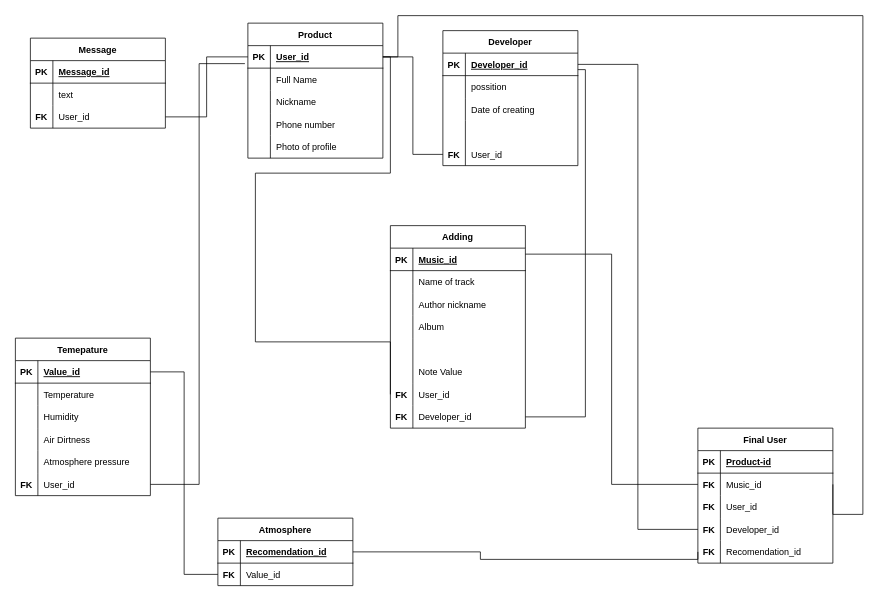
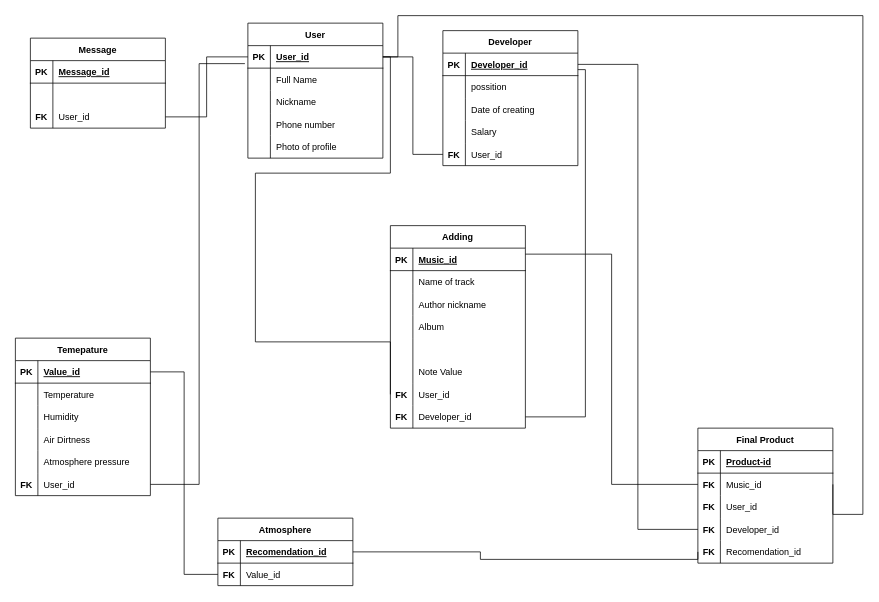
- <mxCell id="12" value="Product" style="shape=table;startSize=30;container=1;collapsible=1;childLayout=tableLayout;fixedRows=1;rowLines=0;fontStyle=1;align=center;resizeLast=1;" parent="1" vertex="1"><mxGeometry x="330" y="30" width="180" height="180" as="geometry"><mxRectangle x="440" y="-770" width="70" height="30" as="alternateBounds" /></mxGeometry></mxCell>
+ <mxCell id="12" value="User" style="shape=table;startSize=30;container=1;collapsible=1;childLayout=tableLayout;fixedRows=1;rowLines=0;fontStyle=1;align=center;resizeLast=1;" parent="1" vertex="1"><mxGeometry x="330" y="30" width="180" height="180" as="geometry"><mxRectangle x="440" y="-770" width="70" height="30" as="alternateBounds" /></mxGeometry></mxCell>
- <mxCell id="8" value="text" style="shape=partialRectangle;connectable=0;fillColor=none;top=0;left=0;bottom=0;right=0;align=left;spacingLeft=6;overflow=hidden;" parent="6" vertex="1"><mxGeometry x="30" width="150" height="30" as="geometry"><mxRectangle width="150" height="30" as="alternateBounds" /></mxGeometry></mxCell>
+ <mxCell id="40" value="Salary" style="shape=partialRectangle;connectable=0;fillColor=none;top=0;left=0;bottom=0;right=0;align=left;spacingLeft=6;overflow=hidden;" parent="38" vertex="1"><mxGeometry x="30" width="150" height="30" as="geometry"><mxRectangle width="150" height="30" as="alternateBounds" /></mxGeometry></mxCell>
- <mxCell id="100" value="Final User" style="shape=table;startSize=30;container=1;collapsible=1;childLayout=tableLayout;fixedRows=1;rowLines=0;fontStyle=1;align=center;resizeLast=1;" parent="1" vertex="1"><mxGeometry x="930" y="570" width="180" height="180" as="geometry"><mxRectangle x="440" y="-770" width="70" height="30" as="alternateBounds" /></mxGeometry></mxCell>
+ <mxCell id="100" value="Final Product" style="shape=table;startSize=30;container=1;collapsible=1;childLayout=tableLayout;fixedRows=1;rowLines=0;fontStyle=1;align=center;resizeLast=1;" parent="1" vertex="1"><mxGeometry x="930" y="570" width="180" height="180" as="geometry"><mxRectangle x="440" y="-770" width="70" height="30" as="alternateBounds" /></mxGeometry></mxCell>
